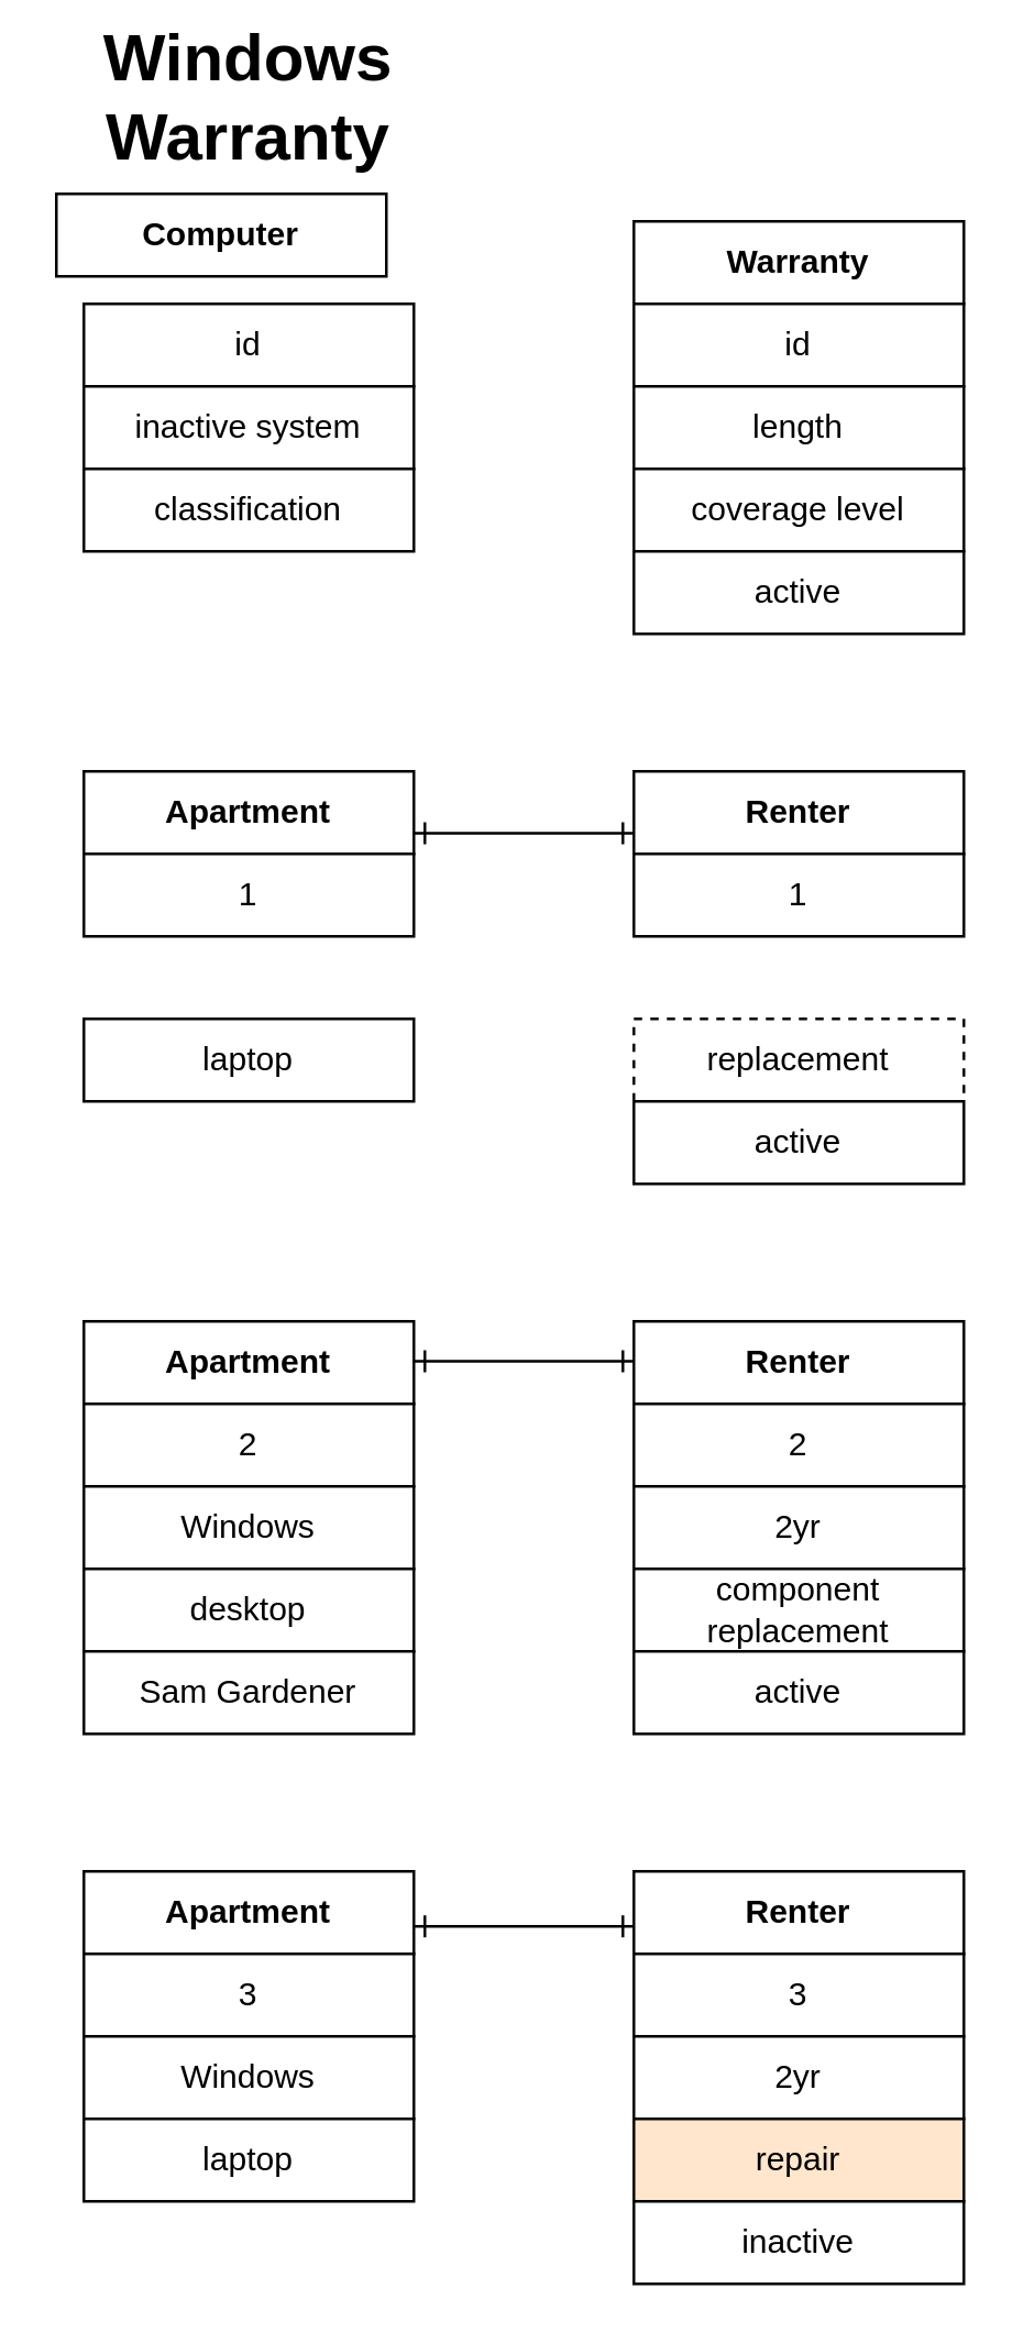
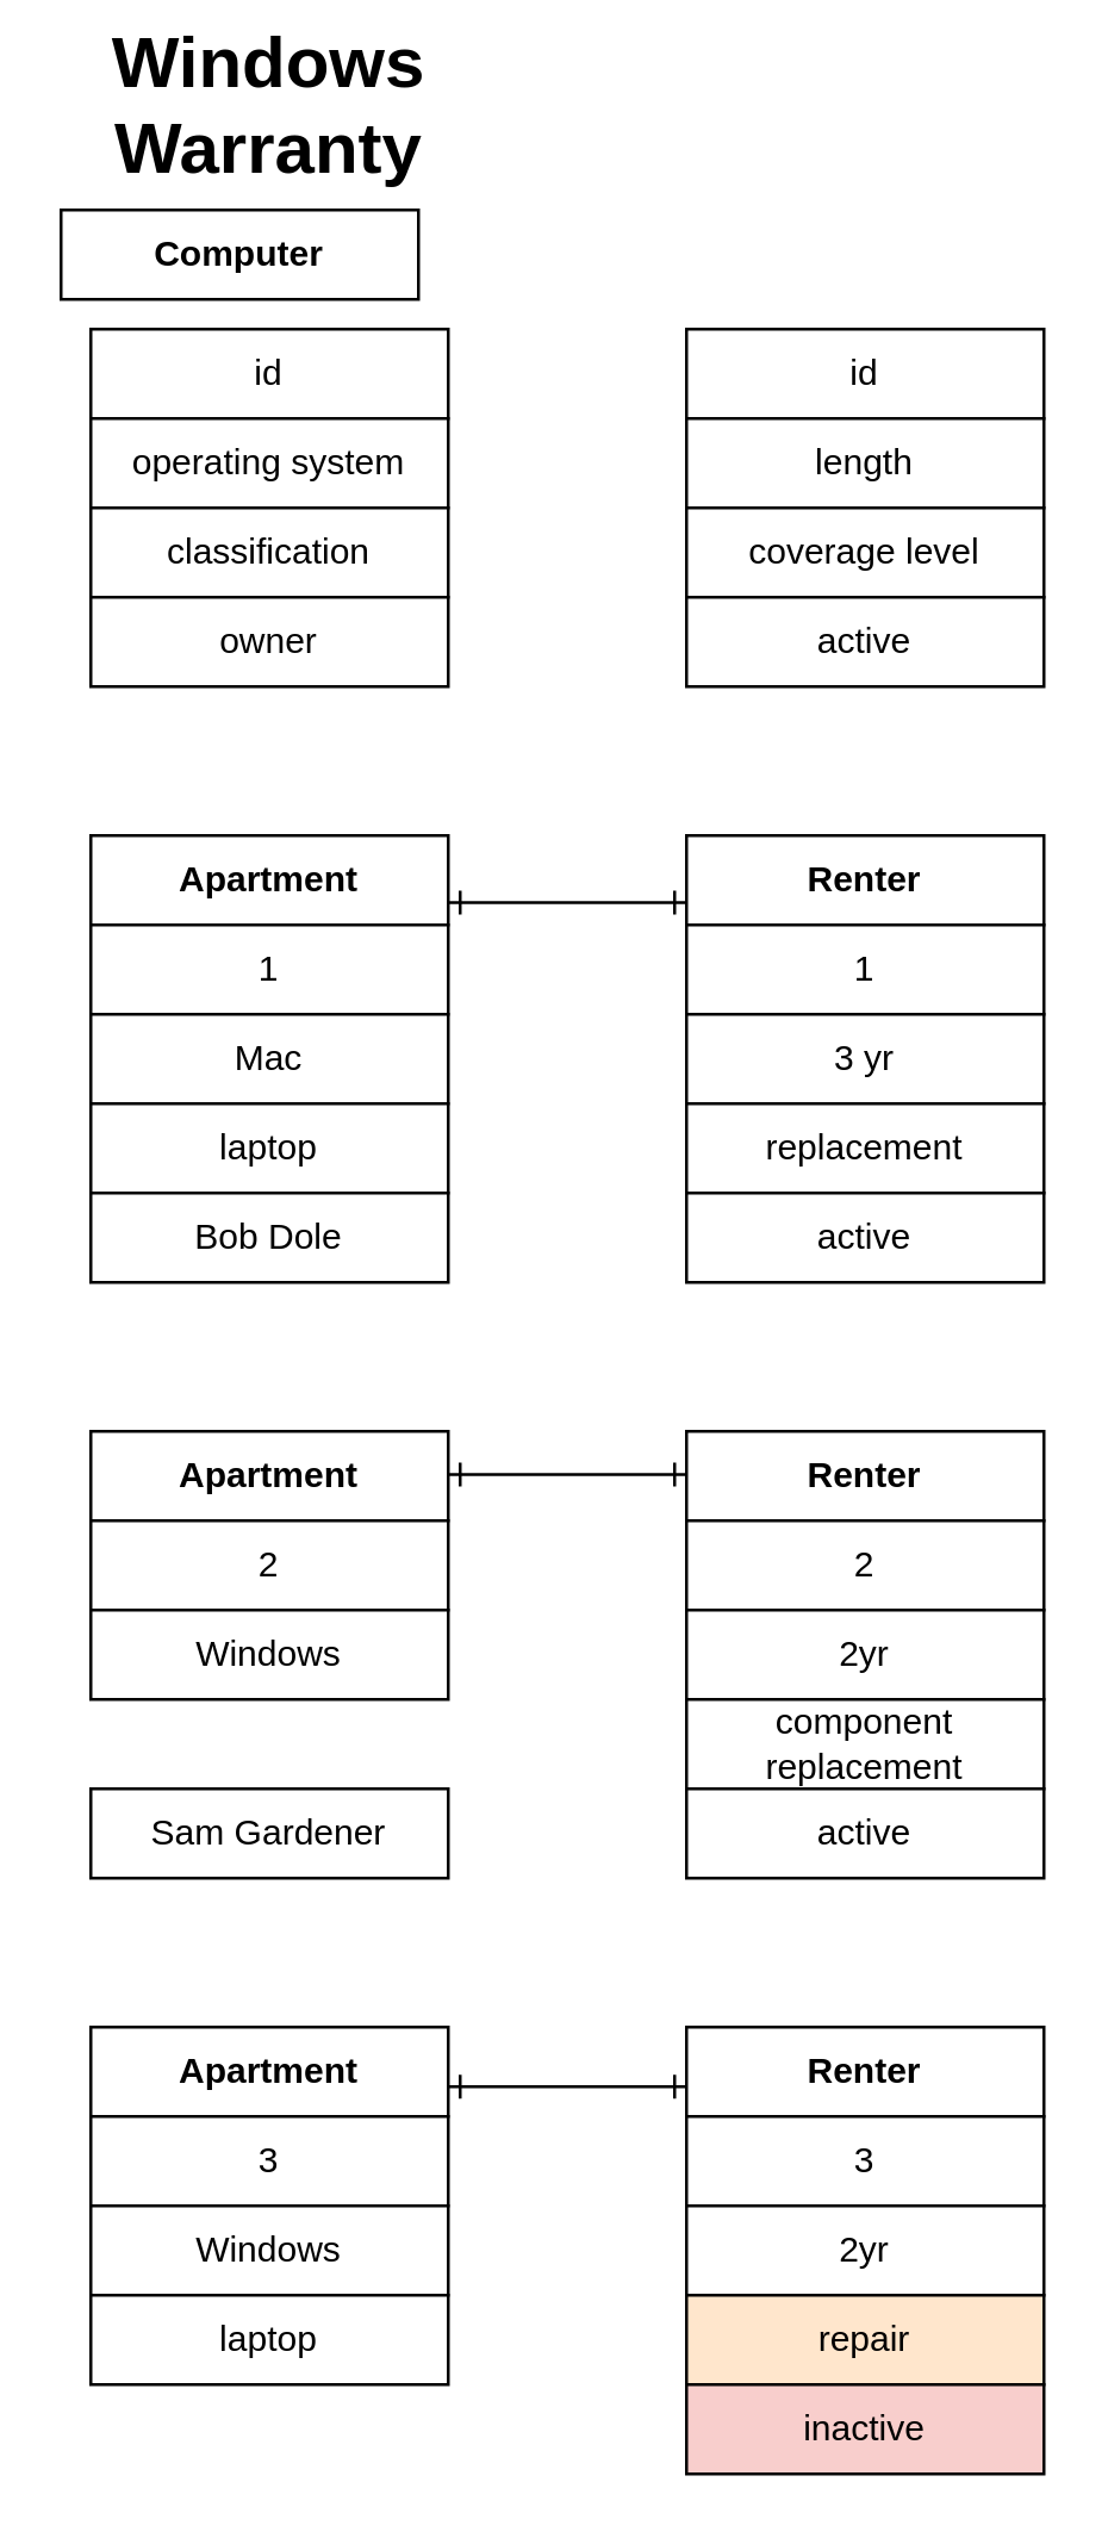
- <mxCell id="7" value="Warranty" style="rounded=0;whiteSpace=wrap;html=1;fontStyle=1" parent="1" vertex="1"><mxGeometry x="230" y="80" width="120" height="30" as="geometry" /></mxCell>
- <mxCell id="4" value="inactive system" style="rounded=0;whiteSpace=wrap;html=1;" parent="1" vertex="1"><mxGeometry x="30" y="140" width="120" height="30" as="geometry" /></mxCell>
+ <mxCell id="4" value="operating system" style="rounded=0;whiteSpace=wrap;html=1;" parent="1" vertex="1"><mxGeometry x="30" y="140" width="120" height="30" as="geometry" /></mxCell>
+ <mxCell id="6" value="owner" style="rounded=0;whiteSpace=wrap;html=1;" parent="1" vertex="1"><mxGeometry x="30" y="200" width="120" height="30" as="geometry" /></mxCell>
+ <mxCell id="14" value="Mac" style="rounded=0;whiteSpace=wrap;html=1;" parent="1" vertex="1"><mxGeometry x="30" y="340" width="120" height="30" as="geometry" /></mxCell>
+ <mxCell id="19" value="3 yr" style="rounded=0;whiteSpace=wrap;html=1;" parent="1" vertex="1"><mxGeometry x="230" y="340" width="120" height="30" as="geometry" /></mxCell>
- <mxCell id="20" value="replacement" style="rounded=0;whiteSpace=wrap;html=1;dashed=1;" parent="1" vertex="1"><mxGeometry x="230" y="370" width="120" height="30" as="geometry" /></mxCell>
+ <mxCell id="20" value="replacement" style="rounded=0;whiteSpace=wrap;html=1;" parent="1" vertex="1"><mxGeometry x="230" y="370" width="120" height="30" as="geometry" /></mxCell>
+ <mxCell id="16" value="Bob Dole" style="rounded=0;whiteSpace=wrap;html=1;" parent="1" vertex="1"><mxGeometry x="30" y="400" width="120" height="30" as="geometry" /></mxCell>
- <mxCell id="35" value="desktop" style="rounded=0;whiteSpace=wrap;html=1;" parent="1" vertex="1"><mxGeometry x="30" y="570" width="120" height="30" as="geometry" /></mxCell>
- <mxCell id="31" value="inactive" style="rounded=0;whiteSpace=wrap;html=1;" parent="1" vertex="1"><mxGeometry x="230" y="800" width="120" height="30" as="geometry" /></mxCell>
+ <mxCell id="31" value="inactive" style="rounded=0;whiteSpace=wrap;html=1;fillColor=#f8cecc;" parent="1" vertex="1"><mxGeometry x="230" y="800" width="120" height="30" as="geometry" /></mxCell>
